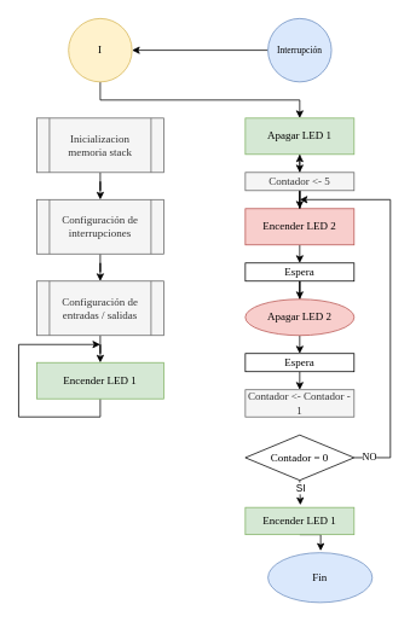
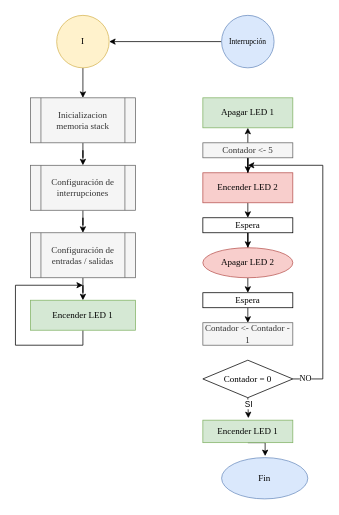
- <mxCell id="2" style="edgeStyle=orthogonalEdgeStyle;rounded=0;orthogonalLoop=1;jettySize=auto;html=1;exitX=0.5;exitY=1;exitDx=0;exitDy=0;fontFamily=Fira Code;" parent="1" source="3" target="15" edge="1"><mxGeometry relative="1" as="geometry" /></mxCell>
+ <mxCell id="2" style="edgeStyle=orthogonalEdgeStyle;rounded=0;orthogonalLoop=1;jettySize=auto;html=1;exitX=0.5;exitY=1;exitDx=0;exitDy=0;entryX=0.5;entryY=0;entryDx=0;entryDy=0;fontFamily=Fira Code;" parent="1" source="3" target="5" edge="1"><mxGeometry relative="1" as="geometry" /></mxCell>
- <mxCell id="14" style="edgeStyle=orthogonalEdgeStyle;rounded=0;orthogonalLoop=1;jettySize=auto;html=1;exitX=0.5;exitY=1;exitDx=0;exitDy=0;entryX=0.5;entryY=0;entryDx=0;entryDy=0;fontFamily=Fira Code;" parent="1" source="15" target="26" edge="1"><mxGeometry relative="1" as="geometry" /></mxCell>
